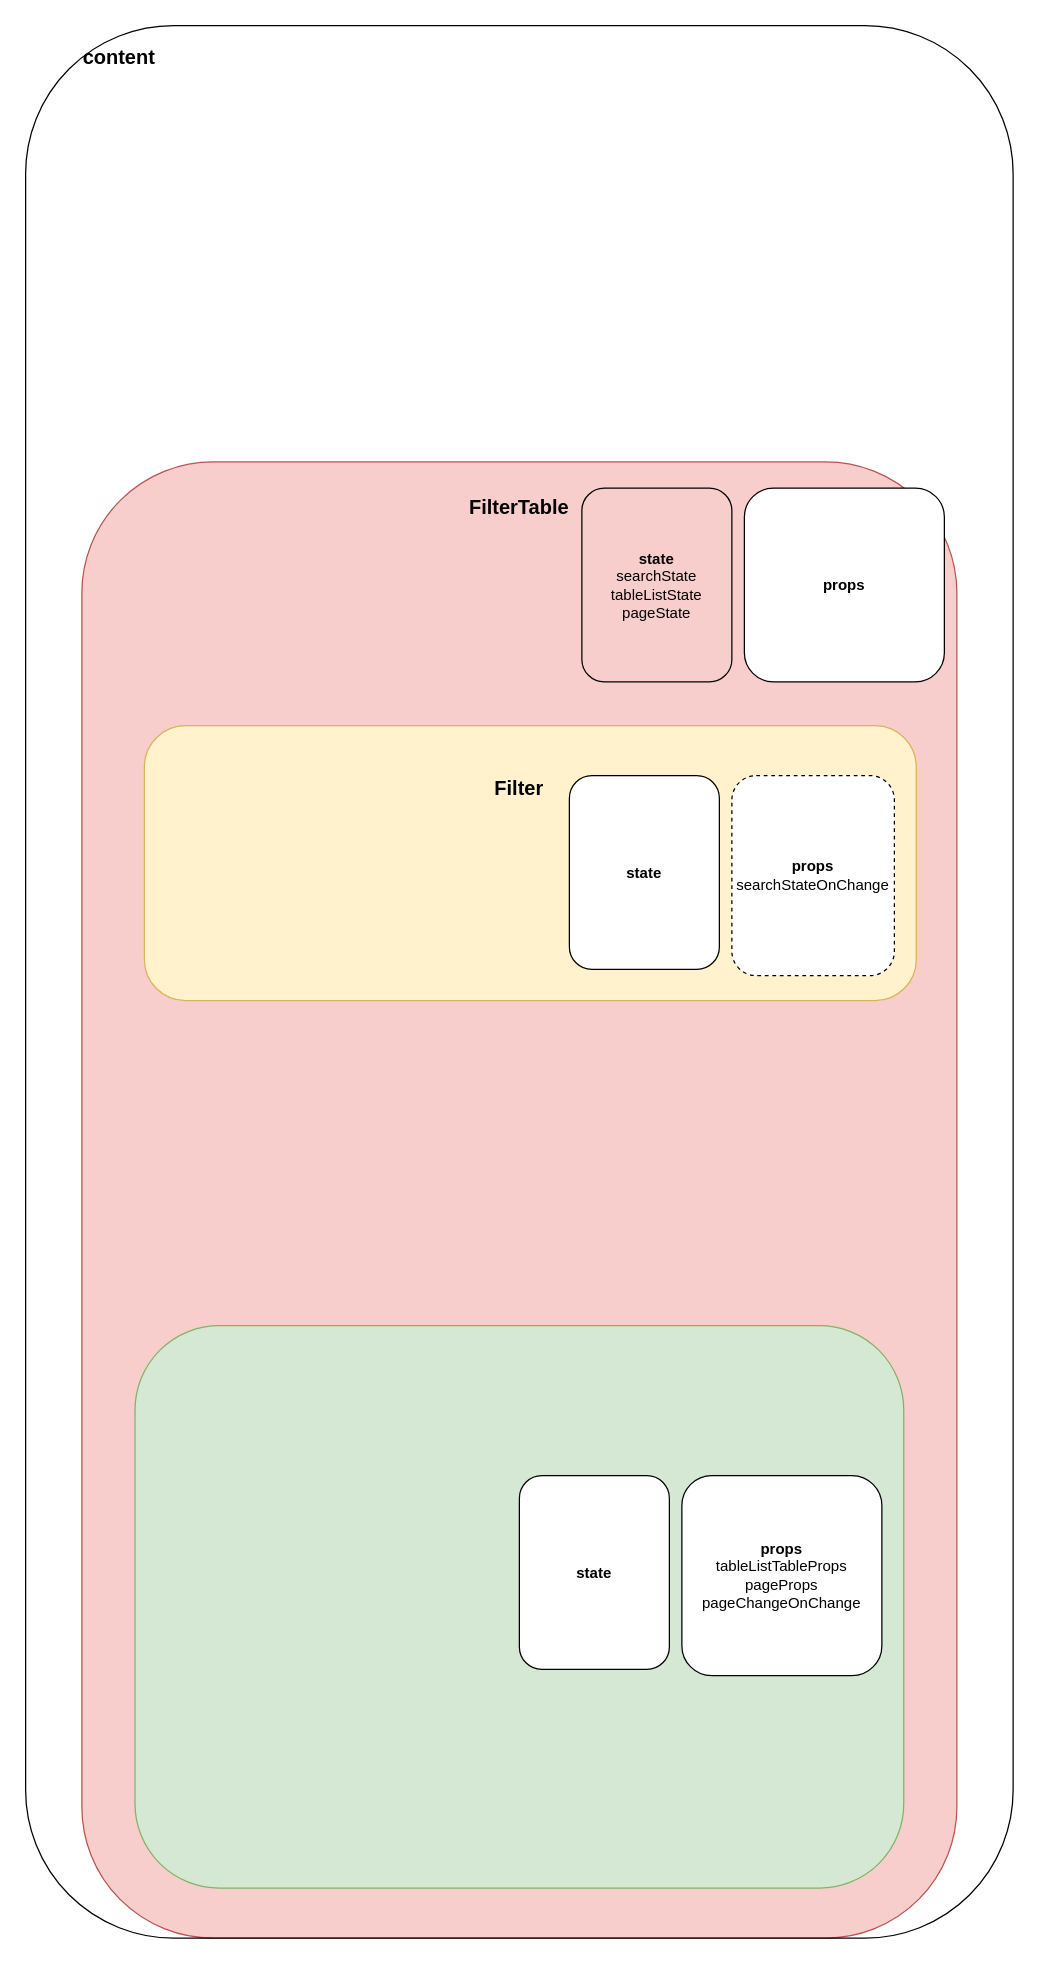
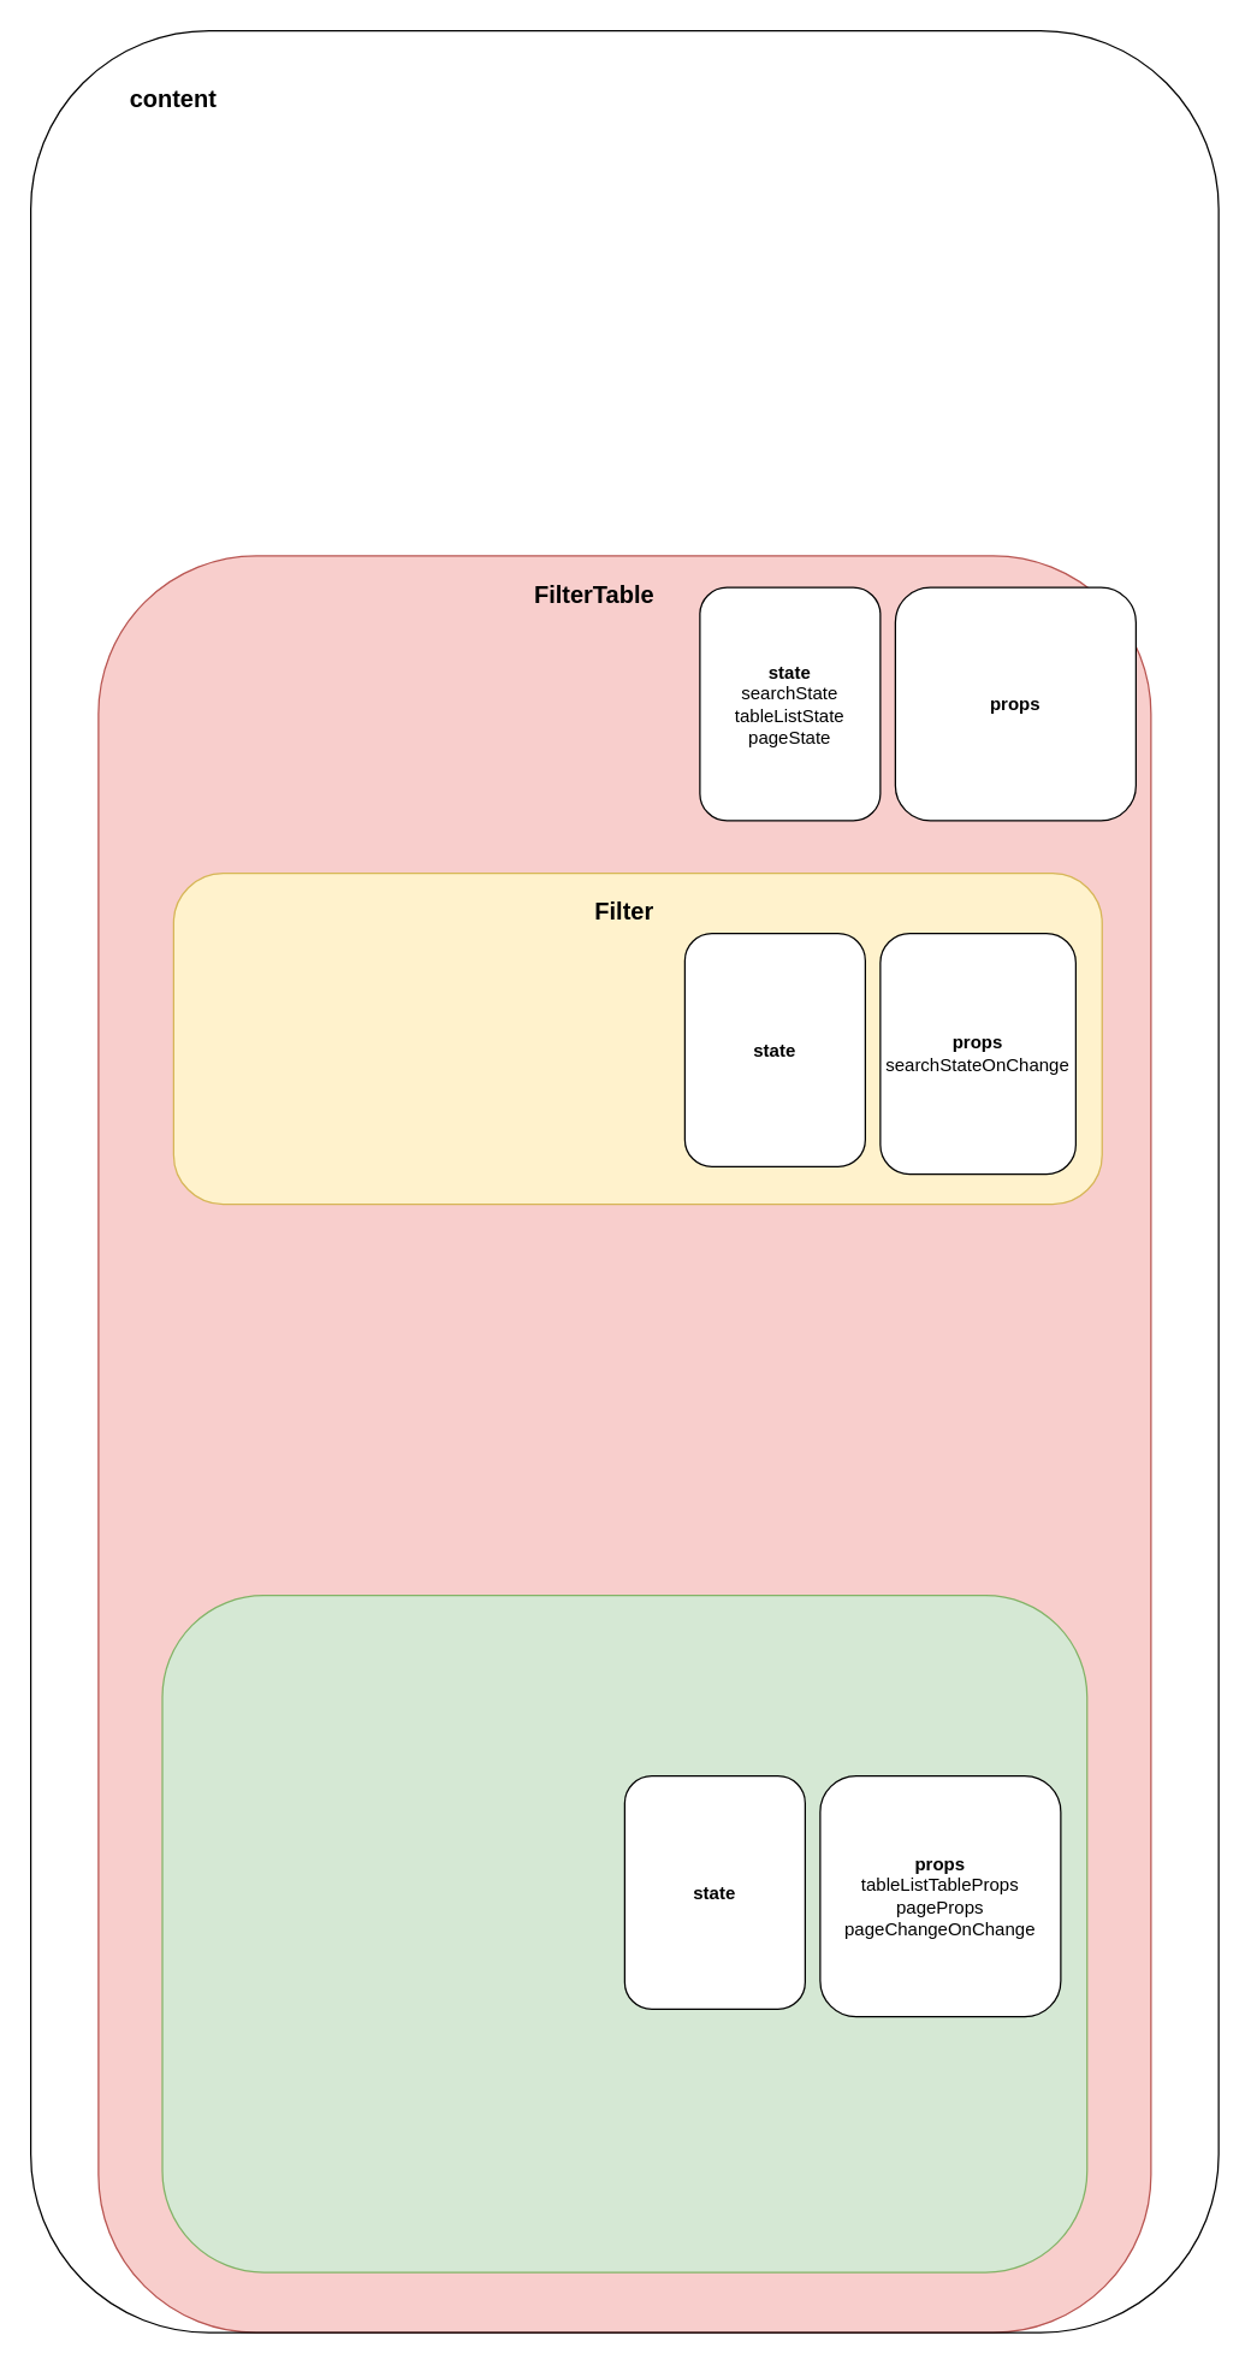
- <mxCell id="14" value="&lt;b&gt;&lt;font style=&quot;font-size: 16px&quot;&gt;content&lt;/font&gt;&lt;/b&gt;" style="text;html=1;strokeColor=none;fillColor=none;align=center;verticalAlign=middle;whiteSpace=wrap;rounded=0;fontSize=16;" vertex="1" parent="1"><mxGeometry x="65" y="30" width="60" height="30" as="geometry" /></mxCell>
+ <mxCell id="14" value="&lt;b&gt;&lt;font style=&quot;font-size: 16px&quot;&gt;content&lt;/font&gt;&lt;/b&gt;" style="text;html=1;strokeColor=none;fillColor=none;align=center;verticalAlign=middle;whiteSpace=wrap;rounded=0;fontSize=16;" vertex="1" parent="1"><mxGeometry x="85" y="50" width="60" height="30" as="geometry" /></mxCell>
- <mxCell id="3" value="&lt;b&gt;&lt;font style=&quot;font-size: 16px&quot;&gt;FilterTable&lt;/font&gt;&lt;/b&gt;" style="text;html=1;strokeColor=none;fillColor=none;align=center;verticalAlign=middle;whiteSpace=wrap;rounded=0;strokeWidth=1;" vertex="1" parent="1"><mxGeometry x="385" y="390" width="60" height="30" as="geometry" /></mxCell>
+ <mxCell id="3" value="&lt;b&gt;&lt;font style=&quot;font-size: 16px&quot;&gt;FilterTable&lt;/font&gt;&lt;/b&gt;" style="text;html=1;strokeColor=none;fillColor=none;align=center;verticalAlign=middle;whiteSpace=wrap;rounded=0;strokeWidth=1;" vertex="1" parent="1"><mxGeometry x="365" y="380" width="60" height="30" as="geometry" /></mxCell>
- <mxCell id="6" value="&lt;b&gt;state&lt;/b&gt;&lt;br&gt;searchState&lt;br&gt;tableListState&lt;br&gt;pageState" style="rounded=1;whiteSpace=wrap;html=1;fillColor=#f8cecc;" vertex="1" parent="1"><mxGeometry x="465" y="390" width="120" height="155" as="geometry" /></mxCell>
+ <mxCell id="6" value="&lt;b&gt;state&lt;/b&gt;&lt;br&gt;searchState&lt;br&gt;tableListState&lt;br&gt;pageState" style="rounded=1;whiteSpace=wrap;html=1;" vertex="1" parent="1"><mxGeometry x="465" y="390" width="120" height="155" as="geometry" /></mxCell>
- <mxCell id="8" value="&lt;b style=&quot;font-size: 16px;&quot;&gt;Filter&lt;/b&gt;" style="text;html=1;strokeColor=none;fillColor=none;align=center;verticalAlign=middle;whiteSpace=wrap;rounded=0;fontSize=16;" vertex="1" parent="1"><mxGeometry x="385" y="615" width="60" height="30" as="geometry" /></mxCell>
+ <mxCell id="8" value="&lt;b style=&quot;font-size: 16px;&quot;&gt;Filter&lt;/b&gt;" style="text;html=1;strokeColor=none;fillColor=none;align=center;verticalAlign=middle;whiteSpace=wrap;rounded=0;fontSize=16;" vertex="1" parent="1"><mxGeometry x="385" y="590" width="60" height="30" as="geometry" /></mxCell>
- <mxCell id="10" value="&lt;b&gt;props&lt;br&gt;&lt;/b&gt;searchStateOnChange" style="rounded=1;whiteSpace=wrap;html=1;dashed=1;" vertex="1" parent="1"><mxGeometry x="585" y="620" width="130" height="160" as="geometry" /></mxCell>
+ <mxCell id="10" value="&lt;b&gt;props&lt;br&gt;&lt;/b&gt;searchStateOnChange" style="rounded=1;whiteSpace=wrap;html=1;" vertex="1" parent="1"><mxGeometry x="585" y="620" width="130" height="160" as="geometry" /></mxCell>
